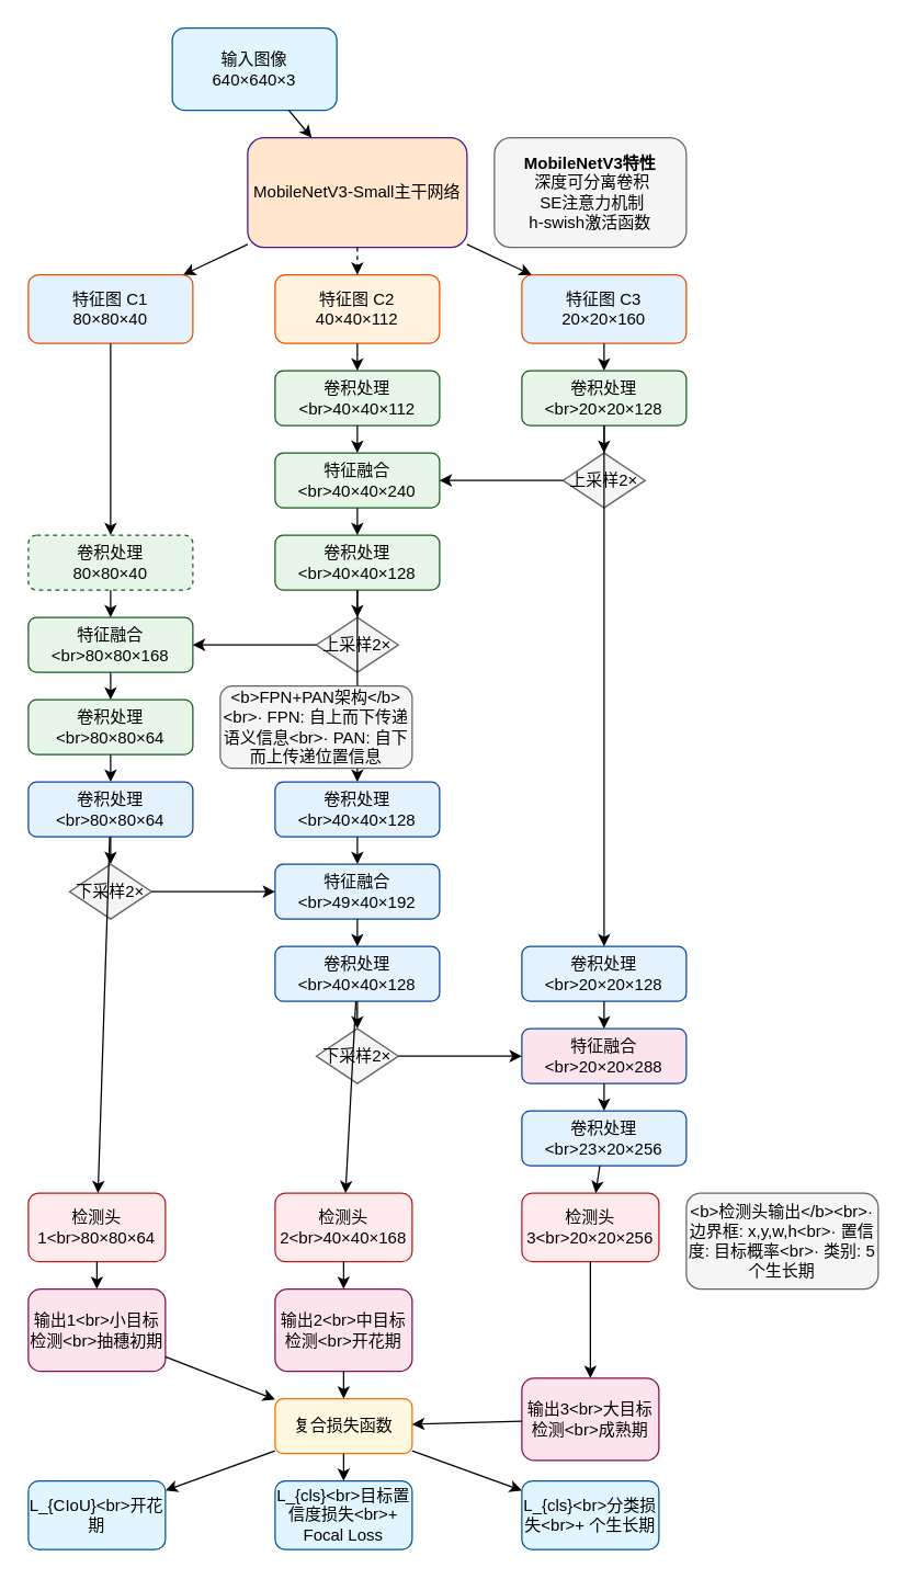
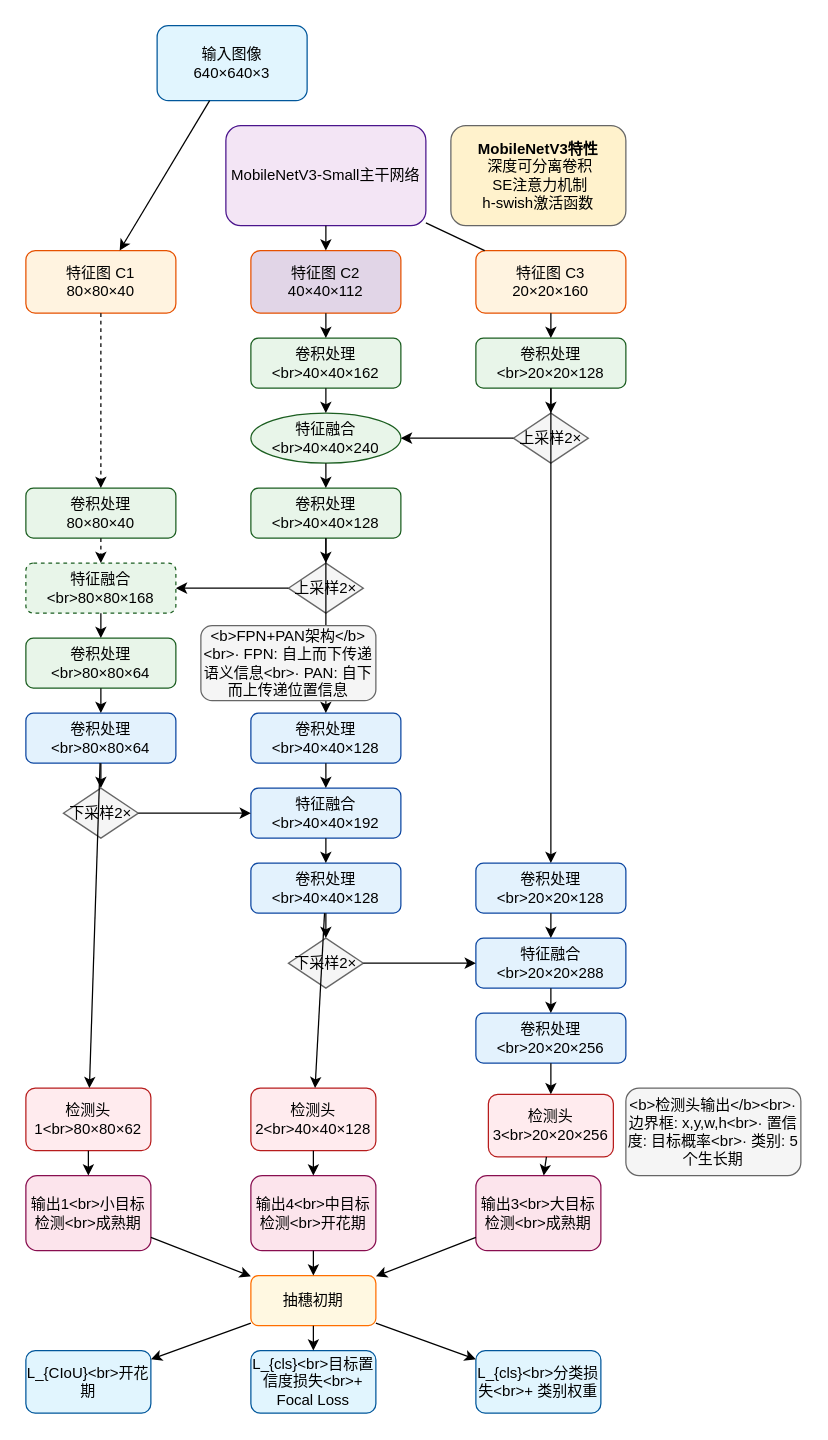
- <mxCell id="35" value="" style="endArrow=classic;html=1;rounded=0;" parent="1" source="2" target="3" edge="1"><mxGeometry width="50" height="50" relative="1" as="geometry"><mxPoint x="260" y="100" as="sourcePoint" /><mxPoint x="310" y="50" as="targetPoint" /></mxGeometry></mxCell>
+ <mxCell id="35" value="" style="endArrow=classic;html=1;rounded=0;" parent="1" source="2" target="4" edge="1"><mxGeometry width="50" height="50" relative="1" as="geometry"><mxPoint x="260" y="100" as="sourcePoint" /><mxPoint x="310" y="50" as="targetPoint" /></mxGeometry></mxCell>
- <mxCell id="3" value="MobileNetV3-Small主干网络" style="rounded=1;whiteSpace=wrap;html=1;fillColor=#ffe6cc;strokeColor=#4a148c;" parent="1" vertex="1"><mxGeometry x="180" y="100" width="160" height="80" as="geometry" /></mxCell>
+ <mxCell id="3" value="MobileNetV3-Small主干网络" style="rounded=1;whiteSpace=wrap;html=1;fillColor=#f3e5f5;strokeColor=#4a148c;" parent="1" vertex="1"><mxGeometry x="180" y="100" width="160" height="80" as="geometry" /></mxCell>
- <mxCell id="73" value="&lt;b&gt;MobileNetV3特性&lt;/b&gt;&lt;div&gt;&amp;nbsp;深度可分离卷积&lt;/div&gt;&lt;div&gt;&amp;nbsp;SE注意力机制&lt;/div&gt;&lt;div&gt;h-swish激活函数&lt;/div&gt;" style="rounded=1;whiteSpace=wrap;html=1;fillColor=#f5f5f5;strokeColor=#666666;" parent="1" vertex="1"><mxGeometry x="360" y="100" width="140" height="80" as="geometry" /></mxCell>
+ <mxCell id="73" value="&lt;b&gt;MobileNetV3特性&lt;/b&gt;&lt;div&gt;&amp;nbsp;深度可分离卷积&lt;/div&gt;&lt;div&gt;&amp;nbsp;SE注意力机制&lt;/div&gt;&lt;div&gt;h-swish激活函数&lt;/div&gt;" style="rounded=1;whiteSpace=wrap;html=1;fillColor=#fff2cc;strokeColor=#666666;" parent="1" vertex="1"><mxGeometry x="360" y="100" width="140" height="80" as="geometry" /></mxCell>
- <mxCell id="36" value="" style="endArrow=classic;html=1;rounded=0;" parent="1" source="3" target="4" edge="1"><mxGeometry width="50" height="50" relative="1" as="geometry"><mxPoint x="180" y="180" as="sourcePoint" /><mxPoint x="80" y="200" as="targetPoint" /></mxGeometry></mxCell>
- <mxCell id="37" value="" style="endArrow=classic;html=1;rounded=0;dashed=1;" parent="1" source="3" target="5" edge="1"><mxGeometry width="50" height="50" relative="1" as="geometry"><mxPoint x="260" y="180" as="sourcePoint" /><mxPoint x="260" y="200" as="targetPoint" /></mxGeometry></mxCell>
+ <mxCell id="37" value="" style="endArrow=classic;html=1;rounded=0;" parent="1" source="3" target="5" edge="1"><mxGeometry width="50" height="50" relative="1" as="geometry"><mxPoint x="260" y="180" as="sourcePoint" /><mxPoint x="260" y="200" as="targetPoint" /></mxGeometry></mxCell>
- <mxCell id="38" value="" style="endArrow=classic;html=1;rounded=0;" parent="1" source="3" target="6" edge="1"><mxGeometry width="50" height="50" relative="1" as="geometry"><mxPoint x="340" y="180" as="sourcePoint" /><mxPoint x="440" y="200" as="targetPoint" /></mxGeometry></mxCell>
+ <mxCell id="38" value="" style="endArrow=none;html=1;rounded=0;" parent="1" source="3" target="6" edge="1"><mxGeometry width="50" height="50" relative="1" as="geometry"><mxPoint x="340" y="180" as="sourcePoint" /><mxPoint x="440" y="200" as="targetPoint" /></mxGeometry></mxCell>
- <mxCell id="4" value="特征图 C1&lt;div&gt;80×80×40&lt;/div&gt;" style="rounded=1;whiteSpace=wrap;html=1;fillColor=#e3f2fd;strokeColor=#e65100;" parent="1" vertex="1"><mxGeometry x="20" y="200" width="120" height="50" as="geometry" /></mxCell>
+ <mxCell id="4" value="特征图 C1&lt;div&gt;80×80×40&lt;/div&gt;" style="rounded=1;whiteSpace=wrap;html=1;fillColor=#fff3e0;strokeColor=#e65100;" parent="1" vertex="1"><mxGeometry x="20" y="200" width="120" height="50" as="geometry" /></mxCell>
- <mxCell id="5" value="特征图 C2&lt;div&gt;40×40×112&lt;/div&gt;" style="rounded=1;whiteSpace=wrap;html=1;fillColor=#fff3e0;strokeColor=#e65100;" parent="1" vertex="1"><mxGeometry x="200" y="200" width="120" height="50" as="geometry" /></mxCell>
+ <mxCell id="5" value="特征图 C2&lt;div&gt;40×40×112&lt;/div&gt;" style="rounded=1;whiteSpace=wrap;html=1;fillColor=#e1d5e7;strokeColor=#e65100;" parent="1" vertex="1"><mxGeometry x="200" y="200" width="120" height="50" as="geometry" /></mxCell>
- <mxCell id="6" value="特征图 C3&lt;div&gt;20×20×160&lt;/div&gt;" style="rounded=1;whiteSpace=wrap;html=1;fillColor=#e3f2fd;strokeColor=#e65100;" parent="1" vertex="1"><mxGeometry x="380" y="200" width="120" height="50" as="geometry" /></mxCell>
+ <mxCell id="6" value="特征图 C3&lt;div&gt;20×20×160&lt;/div&gt;" style="rounded=1;whiteSpace=wrap;html=1;fillColor=#fff3e0;strokeColor=#e65100;" parent="1" vertex="1"><mxGeometry x="380" y="200" width="120" height="50" as="geometry" /></mxCell>
- <mxCell id="10" value="卷积处理&amp;lt;br&amp;gt;40×40×112" style="rounded=1;whiteSpace=wrap;html=1;fillColor=#e8f5e9;strokeColor=#1b5e20;" parent="1" vertex="1"><mxGeometry x="200" y="270" width="120" height="40" as="geometry" /></mxCell>
+ <mxCell id="10" value="卷积处理&amp;lt;br&amp;gt;40×40×162" style="rounded=1;whiteSpace=wrap;html=1;fillColor=#e8f5e9;strokeColor=#1b5e20;" parent="1" vertex="1"><mxGeometry x="200" y="270" width="120" height="40" as="geometry" /></mxCell>
- <mxCell id="47" value="" style="endArrow=classic;html=1;rounded=0;" parent="1" source="4" target="14" edge="1"><mxGeometry width="50" height="50" relative="1" as="geometry"><mxPoint x="80" y="250" as="sourcePoint" /><mxPoint x="80" y="390" as="targetPoint" /></mxGeometry></mxCell>
+ <mxCell id="47" value="" style="endArrow=classic;html=1;rounded=0;dashed=1;" parent="1" source="4" target="14" edge="1"><mxGeometry width="50" height="50" relative="1" as="geometry"><mxPoint x="80" y="250" as="sourcePoint" /><mxPoint x="80" y="390" as="targetPoint" /></mxGeometry></mxCell>
- <mxCell id="9" value="特征融合&amp;lt;br&amp;gt;40×40×240" style="rounded=1;whiteSpace=wrap;html=1;fillColor=#e8f5e9;strokeColor=#1b5e20;" parent="1" vertex="1"><mxGeometry x="200" y="330" width="120" height="40" as="geometry" /></mxCell>
+ <mxCell id="9" value="特征融合&amp;lt;br&amp;gt;40×40×240" style="ellipse;whiteSpace=wrap;html=1;fillColor=#e8f5e9;strokeColor=#1b5e20;" parent="1" vertex="1"><mxGeometry x="200" y="330" width="120" height="40" as="geometry" /></mxCell>
- <mxCell id="14" value="卷积处理&lt;div&gt;80×80×40&lt;/div&gt;" style="rounded=1;whiteSpace=wrap;html=1;fillColor=#e8f5e9;strokeColor=#1b5e20;dashed=1;" parent="1" vertex="1"><mxGeometry x="20" y="390" width="120" height="40" as="geometry" /></mxCell>
+ <mxCell id="14" value="卷积处理&lt;div&gt;80×80×40&lt;/div&gt;" style="rounded=1;whiteSpace=wrap;html=1;fillColor=#e8f5e9;strokeColor=#1b5e20;" parent="1" vertex="1"><mxGeometry x="20" y="390" width="120" height="40" as="geometry" /></mxCell>
- <mxCell id="48" value="" style="endArrow=classic;html=1;rounded=0;" parent="1" source="14" target="13" edge="1"><mxGeometry width="50" height="50" relative="1" as="geometry"><mxPoint x="80" y="430" as="sourcePoint" /><mxPoint x="80" y="450" as="targetPoint" /></mxGeometry></mxCell>
+ <mxCell id="48" value="" style="endArrow=classic;html=1;rounded=0;dashed=1;" parent="1" source="14" target="13" edge="1"><mxGeometry width="50" height="50" relative="1" as="geometry"><mxPoint x="80" y="430" as="sourcePoint" /><mxPoint x="80" y="450" as="targetPoint" /></mxGeometry></mxCell>
- <mxCell id="13" value="特征融合&amp;lt;br&amp;gt;80×80×168" style="rounded=1;whiteSpace=wrap;html=1;fillColor=#e8f5e9;strokeColor=#1b5e20;" parent="1" vertex="1"><mxGeometry x="20" y="450" width="120" height="40" as="geometry" /></mxCell>
+ <mxCell id="13" value="特征融合&amp;lt;br&amp;gt;80×80×168" style="rounded=1;whiteSpace=wrap;html=1;fillColor=#e8f5e9;strokeColor=#1b5e20;dashed=1;" parent="1" vertex="1"><mxGeometry x="20" y="450" width="120" height="40" as="geometry" /></mxCell>
- <mxCell id="18" value="特征融合&amp;lt;br&amp;gt;49×40×192" style="rounded=1;whiteSpace=wrap;html=1;fillColor=#e3f2fd;strokeColor=#0d47a1;" parent="1" vertex="1"><mxGeometry x="200" y="630" width="120" height="40" as="geometry" /></mxCell>
+ <mxCell id="18" value="特征融合&amp;lt;br&amp;gt;40×40×192" style="rounded=1;whiteSpace=wrap;html=1;fillColor=#e3f2fd;strokeColor=#0d47a1;" parent="1" vertex="1"><mxGeometry x="200" y="630" width="120" height="40" as="geometry" /></mxCell>
- <mxCell id="22" value="特征融合&amp;lt;br&amp;gt;20×20×288" style="rounded=1;whiteSpace=wrap;html=1;fillColor=#fce4ec;strokeColor=#0d47a1;" parent="1" vertex="1"><mxGeometry x="380" y="750" width="120" height="40" as="geometry" /></mxCell>
+ <mxCell id="22" value="特征融合&amp;lt;br&amp;gt;20×20×288" style="rounded=1;whiteSpace=wrap;html=1;fillColor=#e3f2fd;strokeColor=#0d47a1;" parent="1" vertex="1"><mxGeometry x="380" y="750" width="120" height="40" as="geometry" /></mxCell>
- <mxCell id="24" value="卷积处理&amp;lt;br&amp;gt;23×20×256" style="rounded=1;whiteSpace=wrap;html=1;fillColor=#e3f2fd;strokeColor=#0d47a1;" parent="1" vertex="1"><mxGeometry x="380" y="810" width="120" height="40" as="geometry" /></mxCell>
+ <mxCell id="24" value="卷积处理&amp;lt;br&amp;gt;20×20×256" style="rounded=1;whiteSpace=wrap;html=1;fillColor=#e3f2fd;strokeColor=#0d47a1;" parent="1" vertex="1"><mxGeometry x="380" y="810" width="120" height="40" as="geometry" /></mxCell>
- <mxCell id="25" value="检测头1&amp;lt;br&amp;gt;80×80×64" style="rounded=1;whiteSpace=wrap;html=1;fillColor=#ffebee;strokeColor=#b71c1c;" parent="1" vertex="1"><mxGeometry x="20" y="870" width="100" height="50" as="geometry" /></mxCell>
+ <mxCell id="25" value="检测头1&amp;lt;br&amp;gt;80×80×62" style="rounded=1;whiteSpace=wrap;html=1;fillColor=#ffebee;strokeColor=#b71c1c;" parent="1" vertex="1"><mxGeometry x="20" y="870" width="100" height="50" as="geometry" /></mxCell>
- <mxCell id="26" value="检测头2&amp;lt;br&amp;gt;40×40×168" style="rounded=1;whiteSpace=wrap;html=1;fillColor=#ffebee;strokeColor=#b71c1c;" parent="1" vertex="1"><mxGeometry x="200" y="870" width="100" height="50" as="geometry" /></mxCell>
+ <mxCell id="26" value="检测头2&amp;lt;br&amp;gt;40×40×128" style="rounded=1;whiteSpace=wrap;html=1;fillColor=#ffebee;strokeColor=#b71c1c;" parent="1" vertex="1"><mxGeometry x="200" y="870" width="100" height="50" as="geometry" /></mxCell>
- <mxCell id="27" value="检测头3&amp;lt;br&amp;gt;20×20×256" style="rounded=1;whiteSpace=wrap;html=1;fillColor=#ffebee;strokeColor=#b71c1c;" parent="1" vertex="1"><mxGeometry x="380" y="870" width="100" height="50" as="geometry" /></mxCell>
+ <mxCell id="27" value="检测头3&amp;lt;br&amp;gt;20×20×256" style="rounded=1;whiteSpace=wrap;html=1;fillColor=#ffebee;strokeColor=#b71c1c;" parent="1" vertex="1"><mxGeometry x="390" y="875" width="100" height="50" as="geometry" /></mxCell>
- <mxCell id="28" value="输出1&amp;lt;br&amp;gt;小目标检测&amp;lt;br&amp;gt;抽穗初期" style="rounded=1;whiteSpace=wrap;html=1;fillColor=#fce4ec;strokeColor=#880e4f;" parent="1" vertex="1"><mxGeometry x="20" y="940" width="100" height="60" as="geometry" /></mxCell>
+ <mxCell id="28" value="输出1&amp;lt;br&amp;gt;小目标检测&amp;lt;br&amp;gt;成熟期" style="rounded=1;whiteSpace=wrap;html=1;fillColor=#fce4ec;strokeColor=#880e4f;" parent="1" vertex="1"><mxGeometry x="20" y="940" width="100" height="60" as="geometry" /></mxCell>
- <mxCell id="29" value="输出2&amp;lt;br&amp;gt;中目标检测&amp;lt;br&amp;gt;开花期" style="rounded=1;whiteSpace=wrap;html=1;fillColor=#fce4ec;strokeColor=#880e4f;" parent="1" vertex="1"><mxGeometry x="200" y="940" width="100" height="60" as="geometry" /></mxCell>
+ <mxCell id="29" value="输出4&amp;lt;br&amp;gt;中目标检测&amp;lt;br&amp;gt;开花期" style="rounded=1;whiteSpace=wrap;html=1;fillColor=#fce4ec;strokeColor=#880e4f;" parent="1" vertex="1"><mxGeometry x="200" y="940" width="100" height="60" as="geometry" /></mxCell>
- <mxCell id="30" value="输出3&amp;lt;br&amp;gt;大目标检测&amp;lt;br&amp;gt;成熟期" style="rounded=1;whiteSpace=wrap;html=1;fillColor=#fce4ec;strokeColor=#880e4f;" parent="1" vertex="1"><mxGeometry x="380" y="1005" width="100" height="60" as="geometry" /></mxCell>
+ <mxCell id="30" value="输出3&amp;lt;br&amp;gt;大目标检测&amp;lt;br&amp;gt;成熟期" style="rounded=1;whiteSpace=wrap;html=1;fillColor=#fce4ec;strokeColor=#880e4f;" parent="1" vertex="1"><mxGeometry x="380" y="940" width="100" height="60" as="geometry" /></mxCell>
- <mxCell id="31" value="复合损失函数" style="rounded=1;whiteSpace=wrap;html=1;fillColor=#fff8e1;strokeColor=#ff6f00;" parent="1" vertex="1"><mxGeometry x="200" y="1020" width="100" height="40" as="geometry" /></mxCell>
+ <mxCell id="31" value="抽穗初期" style="rounded=1;whiteSpace=wrap;html=1;fillColor=#fff8e1;strokeColor=#ff6f00;" parent="1" vertex="1"><mxGeometry x="200" y="1020" width="100" height="40" as="geometry" /></mxCell>
- <mxCell id="34" value="L_{cls}&amp;lt;br&amp;gt;分类损失&amp;lt;br&amp;gt;+ 个生长期" style="rounded=1;whiteSpace=wrap;html=1;fillColor=#e1f5fe;strokeColor=#01579b;" parent="1" vertex="1"><mxGeometry x="380" y="1080" width="100" height="50" as="geometry" /></mxCell>
+ <mxCell id="34" value="L_{cls}&amp;lt;br&amp;gt;分类损失&amp;lt;br&amp;gt;+ 类别权重" style="rounded=1;whiteSpace=wrap;html=1;fillColor=#e1f5fe;strokeColor=#01579b;" parent="1" vertex="1"><mxGeometry x="380" y="1080" width="100" height="50" as="geometry" /></mxCell>
